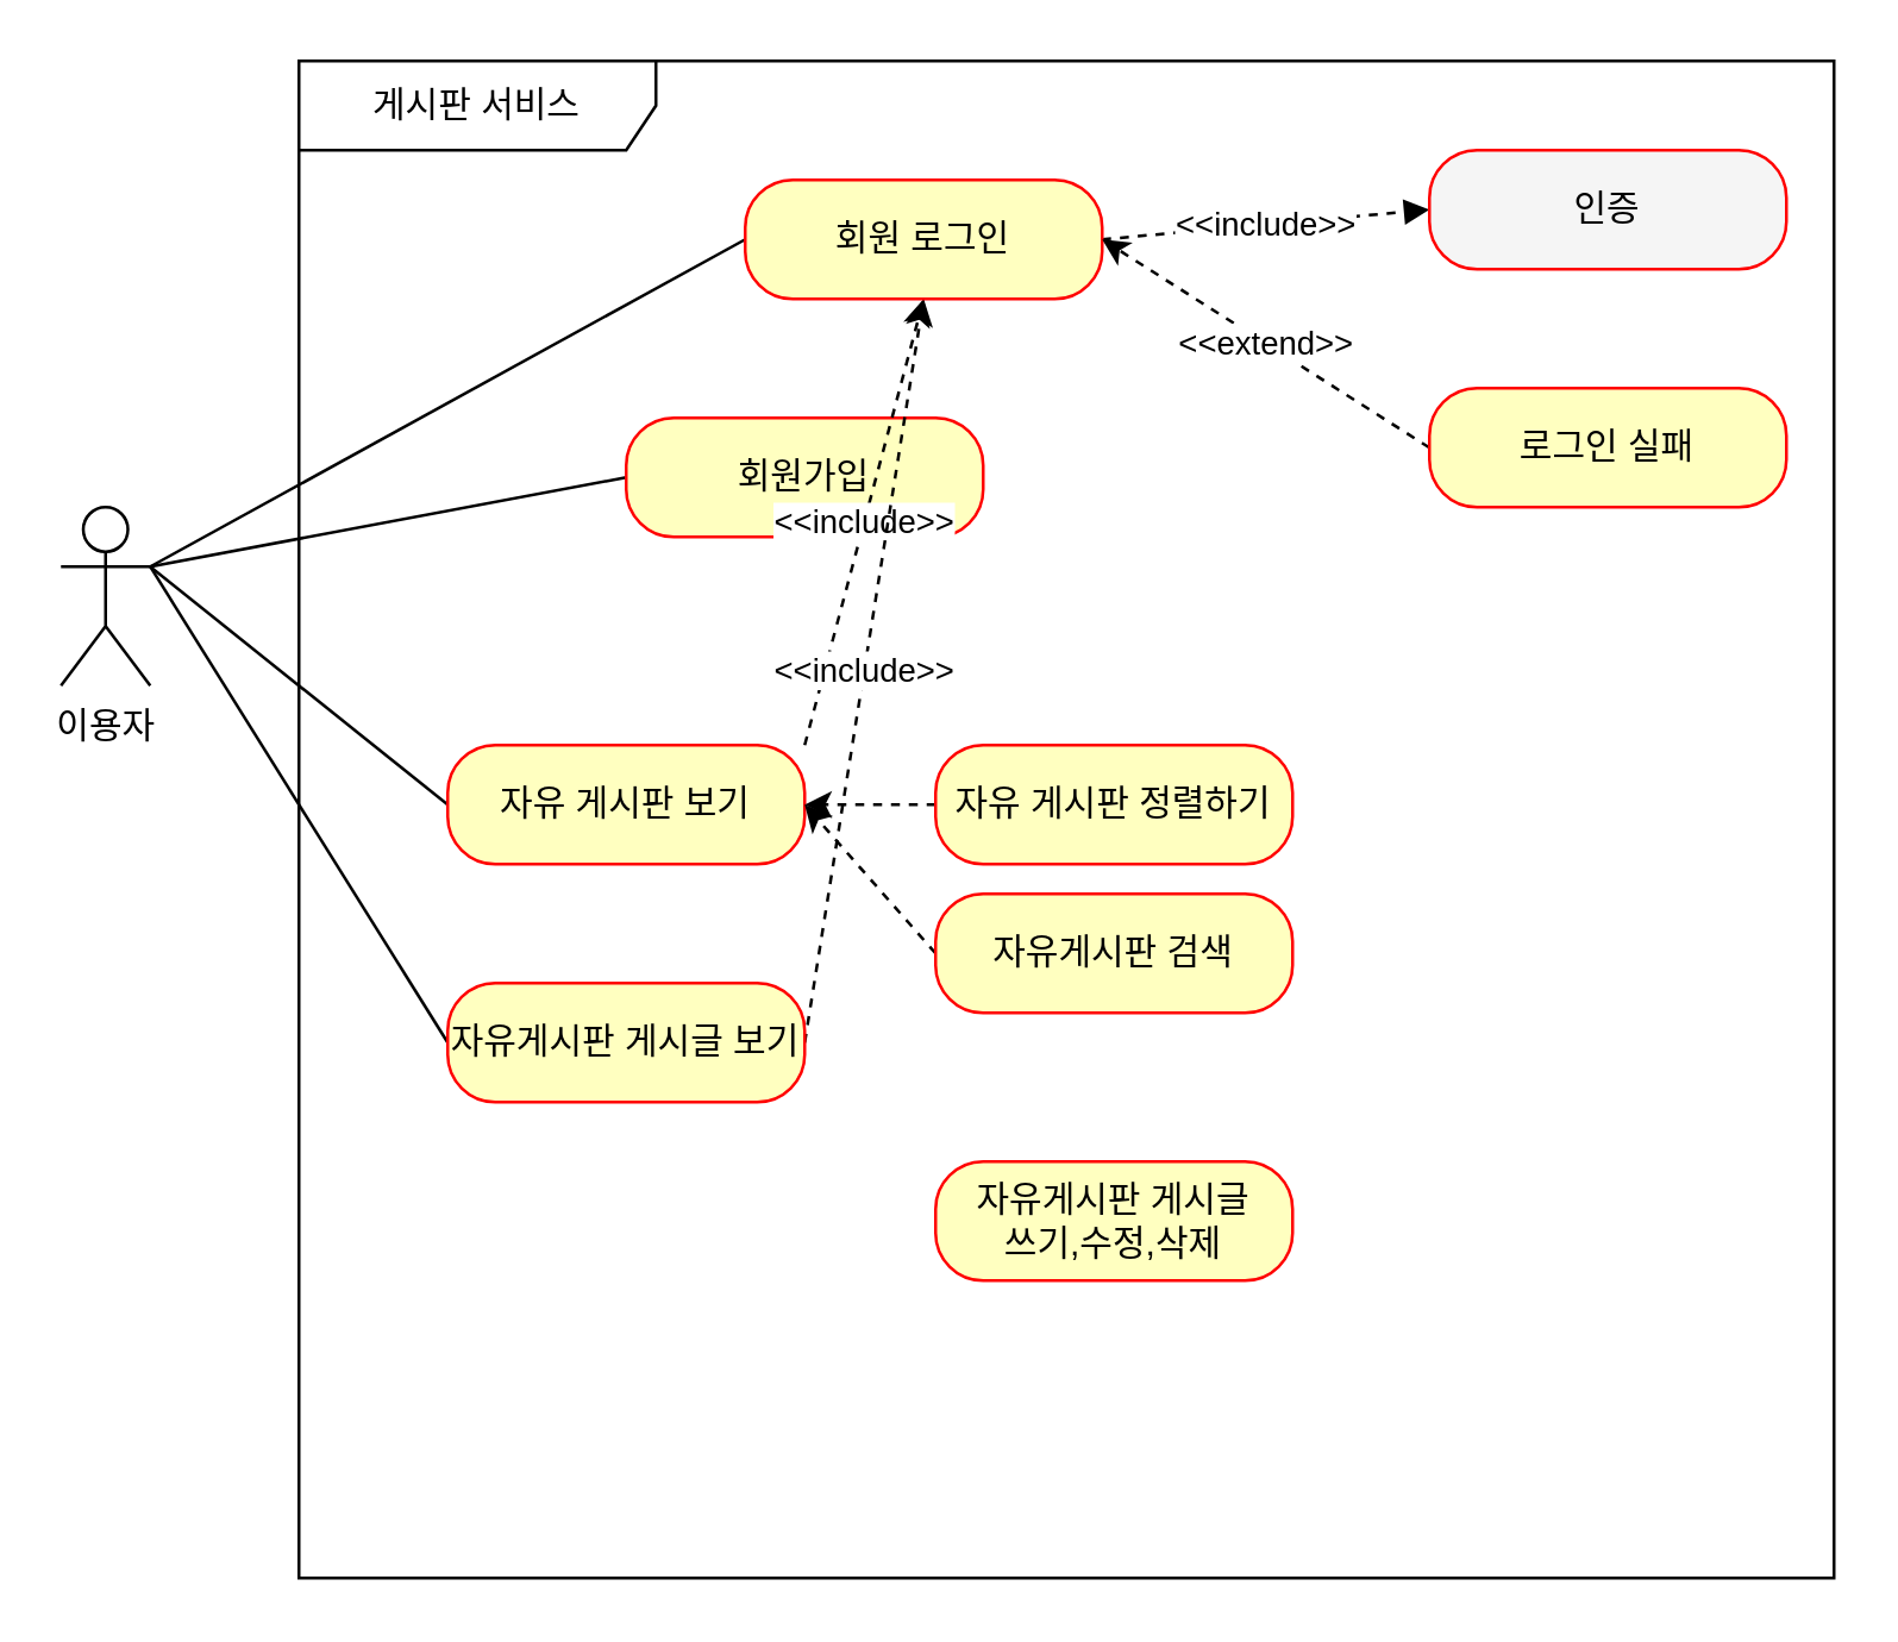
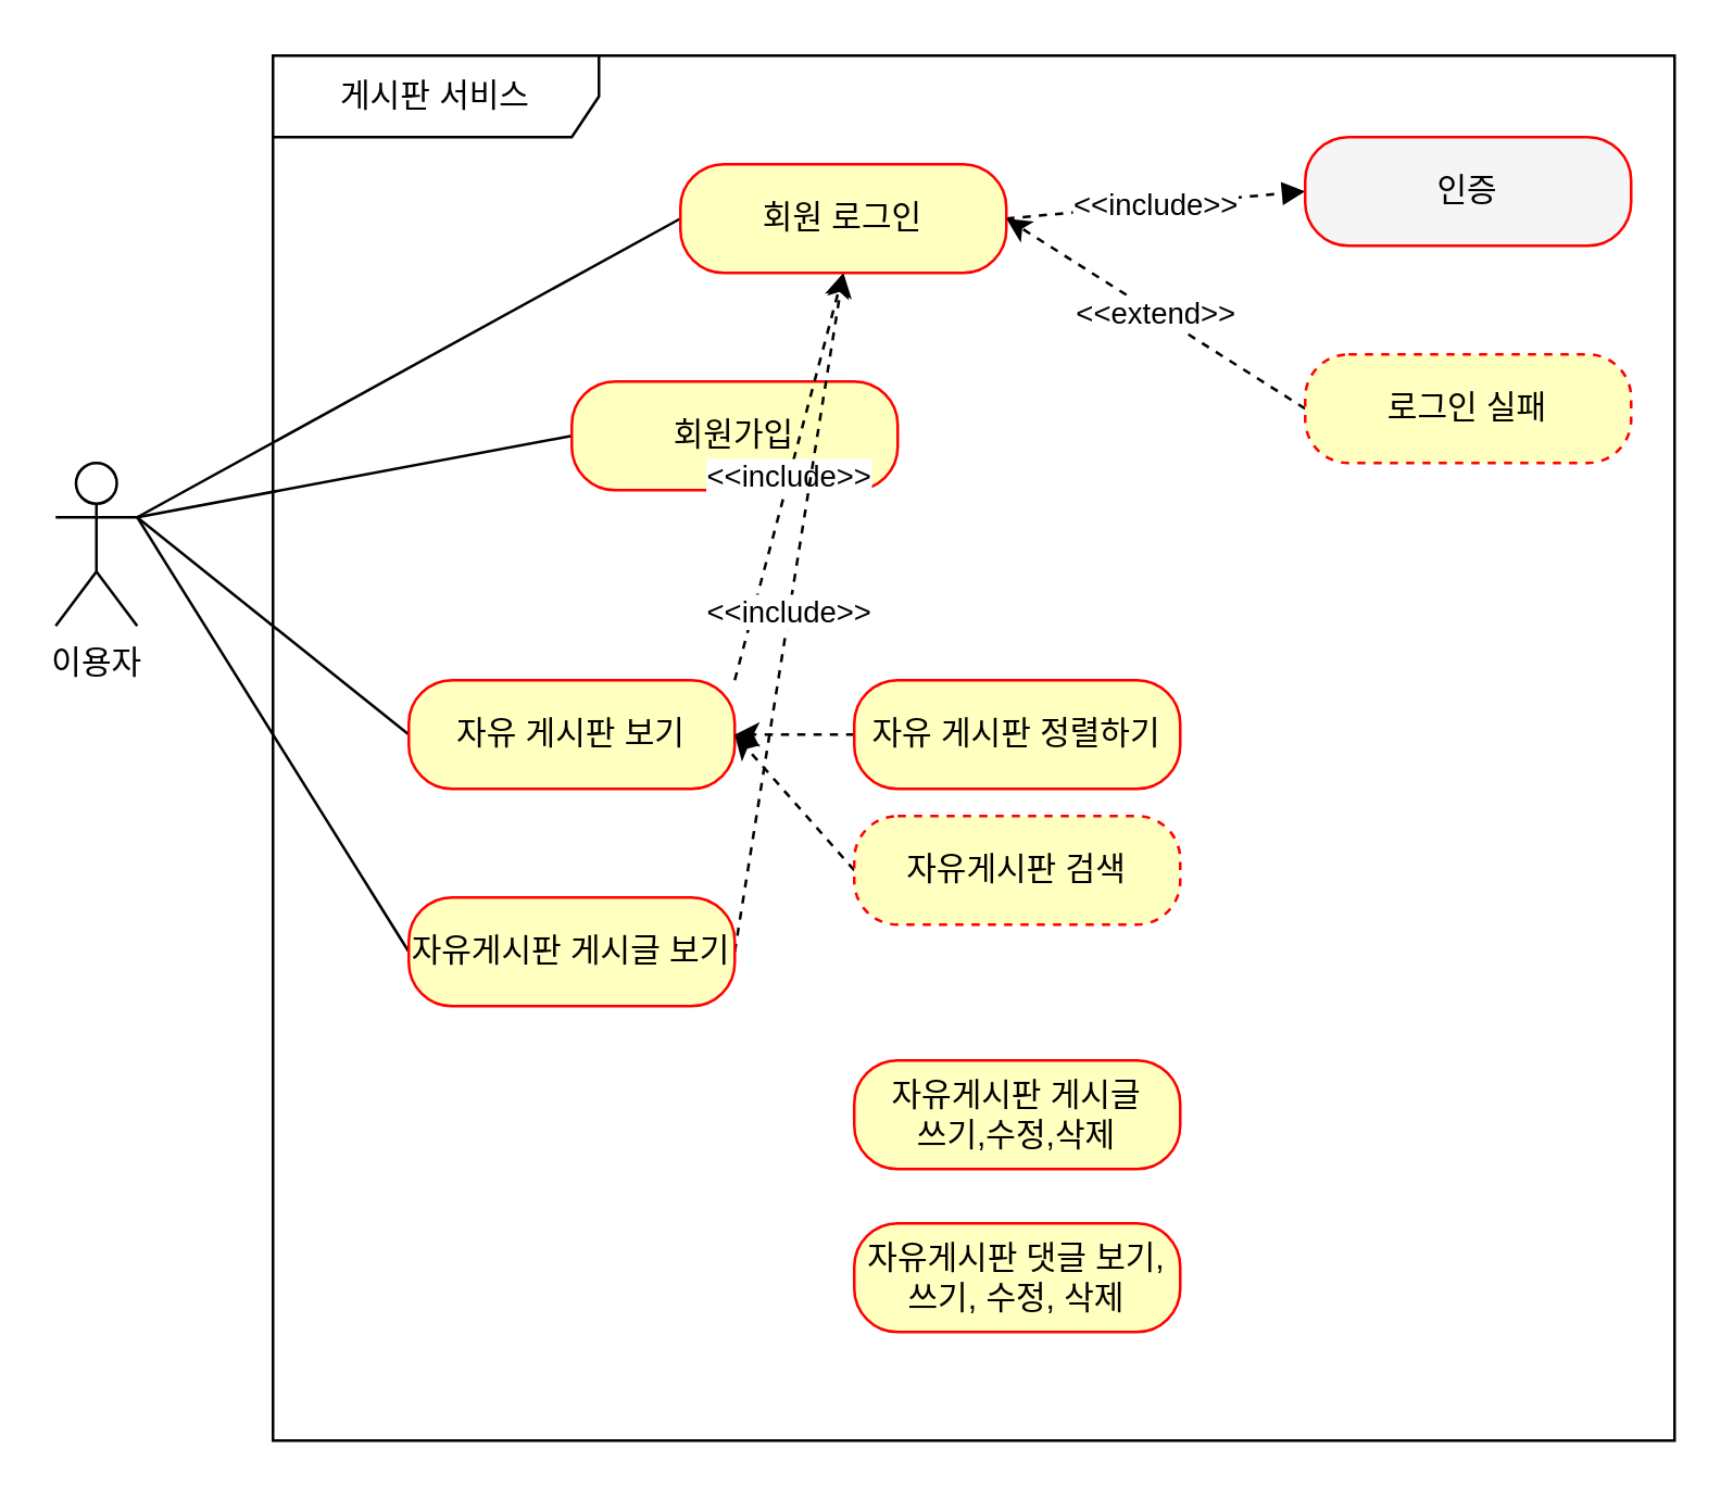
- <mxCell id="17" value="로그인 실패" style="rounded=1;whiteSpace=wrap;html=1;arcSize=40;fontColor=#000000;fillColor=#ffffc0;strokeColor=#ff0000;" vertex="1" parent="1"><mxGeometry x="480" y="130" width="120" height="40" as="geometry" /></mxCell>
+ <mxCell id="17" value="로그인 실패" style="rounded=1;whiteSpace=wrap;html=1;arcSize=40;fontColor=#000000;fillColor=#ffffc0;strokeColor=#ff0000;dashed=1;" vertex="1" parent="1"><mxGeometry x="480" y="130" width="120" height="40" as="geometry" /></mxCell>
- <mxCell id="21" value="자유게시판 검색" style="rounded=1;whiteSpace=wrap;html=1;arcSize=40;fontColor=#000000;fillColor=#ffffc0;strokeColor=#ff0000;" vertex="1" parent="1"><mxGeometry x="314" y="300" width="120" height="40" as="geometry" /></mxCell>
+ <mxCell id="21" value="자유게시판 검색" style="rounded=1;whiteSpace=wrap;html=1;arcSize=40;fontColor=#000000;fillColor=#ffffc0;strokeColor=#ff0000;dashed=1;" vertex="1" parent="1"><mxGeometry x="314" y="300" width="120" height="40" as="geometry" /></mxCell>
+ <mxCell id="23" value="자유게시판 댓글 보기,쓰기, 수정, 삭제" style="rounded=1;whiteSpace=wrap;html=1;arcSize=40;fontColor=#000000;fillColor=#ffffc0;strokeColor=#ff0000;" vertex="1" parent="1"><mxGeometry x="314" y="450" width="120" height="40" as="geometry" /></mxCell>
